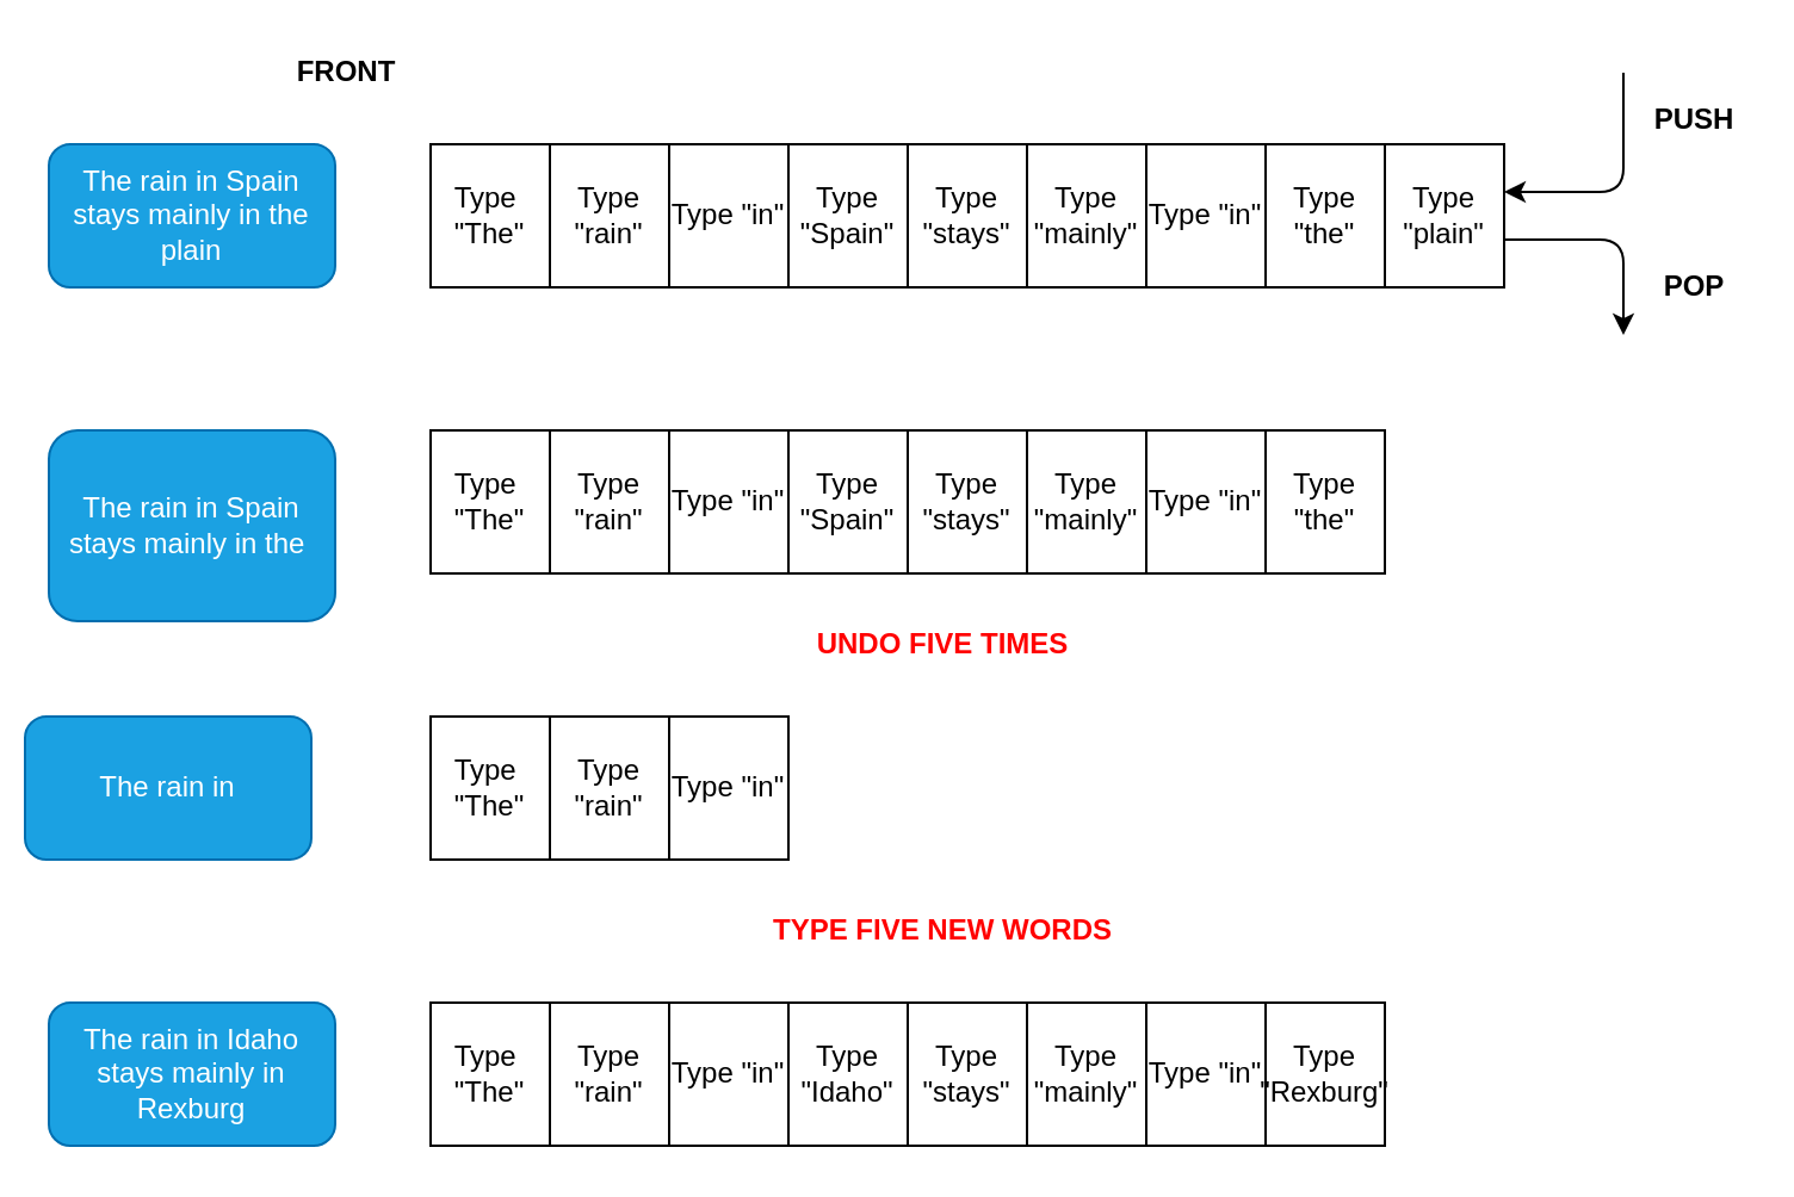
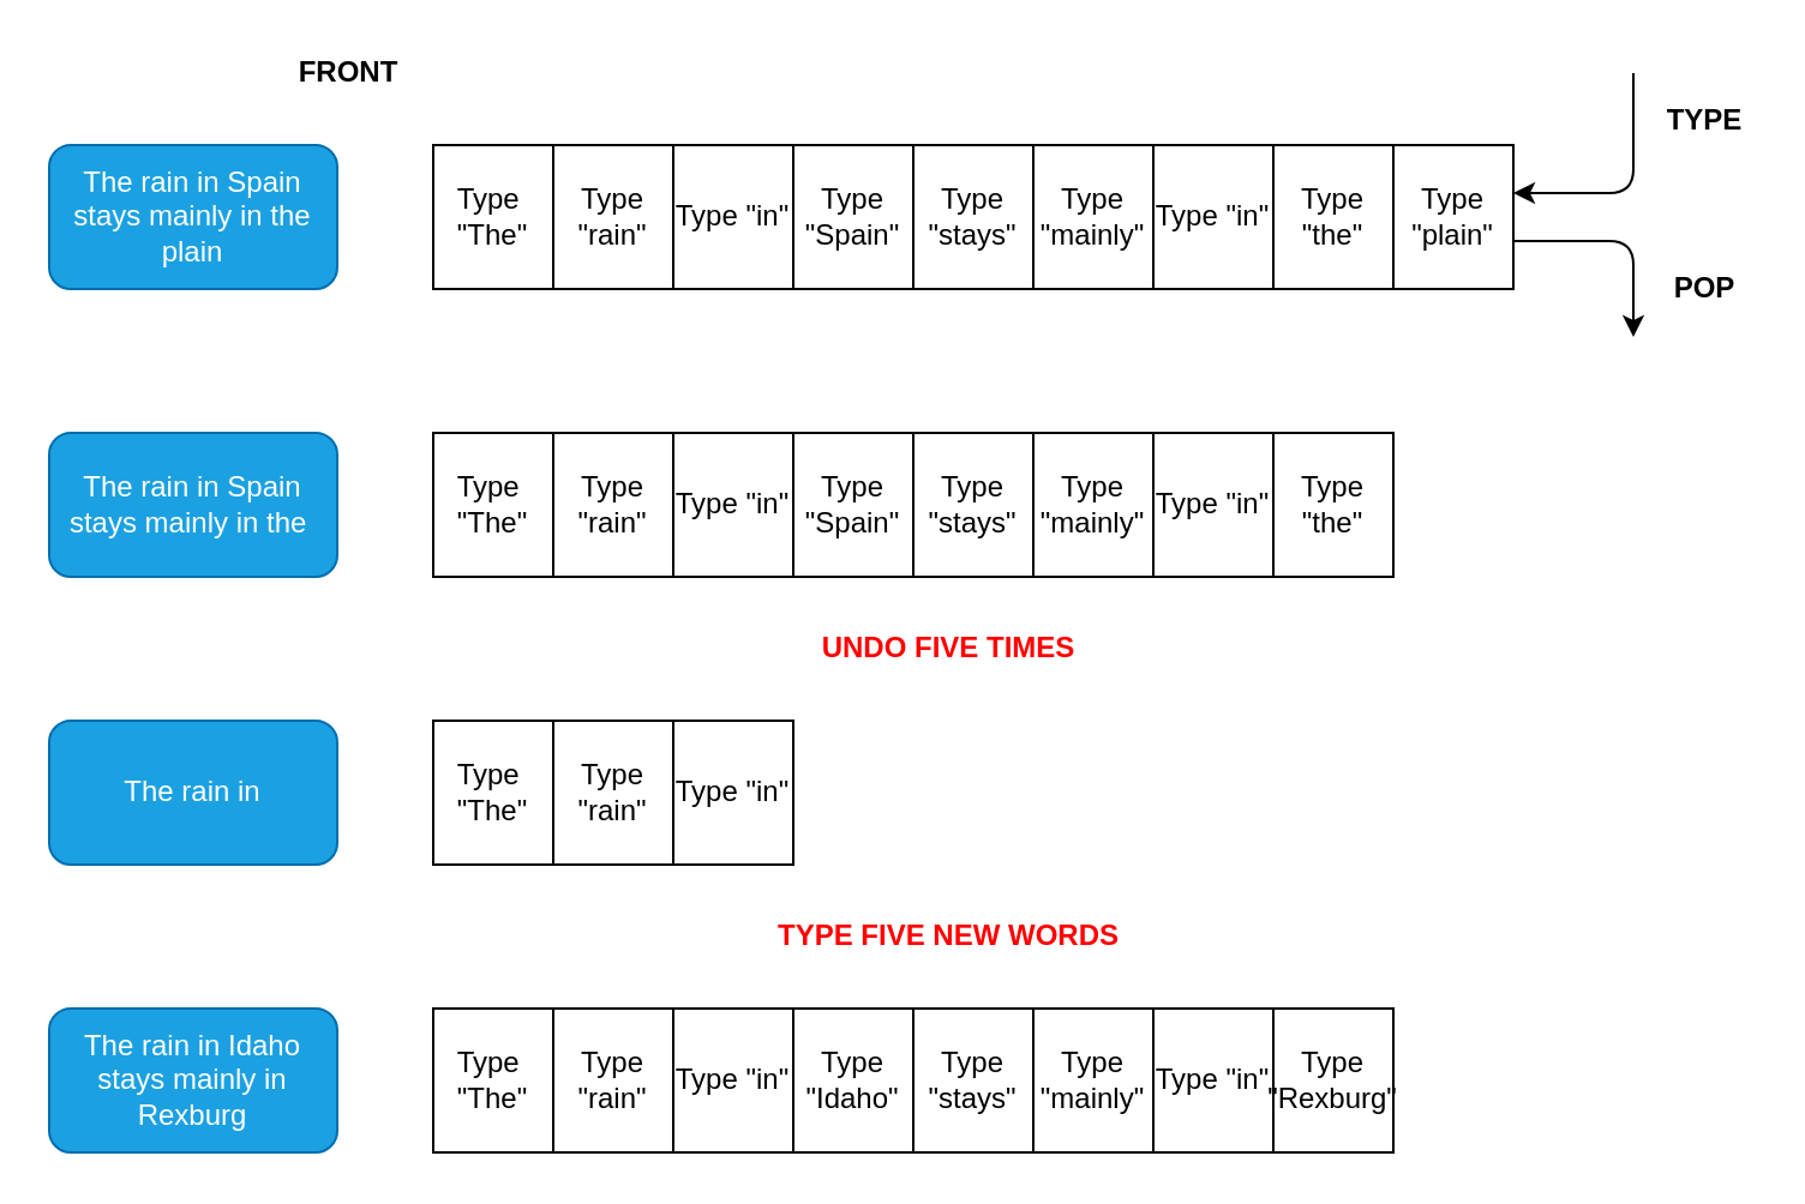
- <mxCell id="15" value="PUSH" style="text;html=1;strokeColor=none;fillColor=none;align=center;verticalAlign=middle;whiteSpace=wrap;rounded=0;fontColor=#000000;fontStyle=1" vertex="1" parent="1"><mxGeometry x="690" y="40" width="40" height="20" as="geometry" /></mxCell>
+ <mxCell id="15" value="TYPE" style="text;html=1;strokeColor=none;fillColor=none;align=center;verticalAlign=middle;whiteSpace=wrap;rounded=0;fontColor=#000000;fontStyle=1" vertex="1" parent="1"><mxGeometry x="690" y="40" width="40" height="20" as="geometry" /></mxCell>
- <mxCell id="17" value="The rain in Spain stays mainly in the&amp;nbsp;" style="rounded=1;whiteSpace=wrap;html=1;fillColor=#1ba1e2;fontColor=#ffffff;strokeColor=#006EAF;" vertex="1" parent="1"><mxGeometry x="20" y="180" width="120" height="80" as="geometry" /></mxCell>
+ <mxCell id="17" value="The rain in Spain stays mainly in the&amp;nbsp;" style="rounded=1;whiteSpace=wrap;html=1;fillColor=#1ba1e2;fontColor=#ffffff;strokeColor=#006EAF;" vertex="1" parent="1"><mxGeometry x="20" y="180" width="120" height="60" as="geometry" /></mxCell>
- <mxCell id="27" value="The rain in" style="rounded=1;whiteSpace=wrap;html=1;fillColor=#1ba1e2;fontColor=#ffffff;strokeColor=#006EAF;" vertex="1" parent="1"><mxGeometry x="10" y="300" width="120" height="60" as="geometry" /></mxCell>
+ <mxCell id="27" value="The rain in" style="rounded=1;whiteSpace=wrap;html=1;fillColor=#1ba1e2;fontColor=#ffffff;strokeColor=#006EAF;" vertex="1" parent="1"><mxGeometry x="20" y="300" width="120" height="60" as="geometry" /></mxCell>
